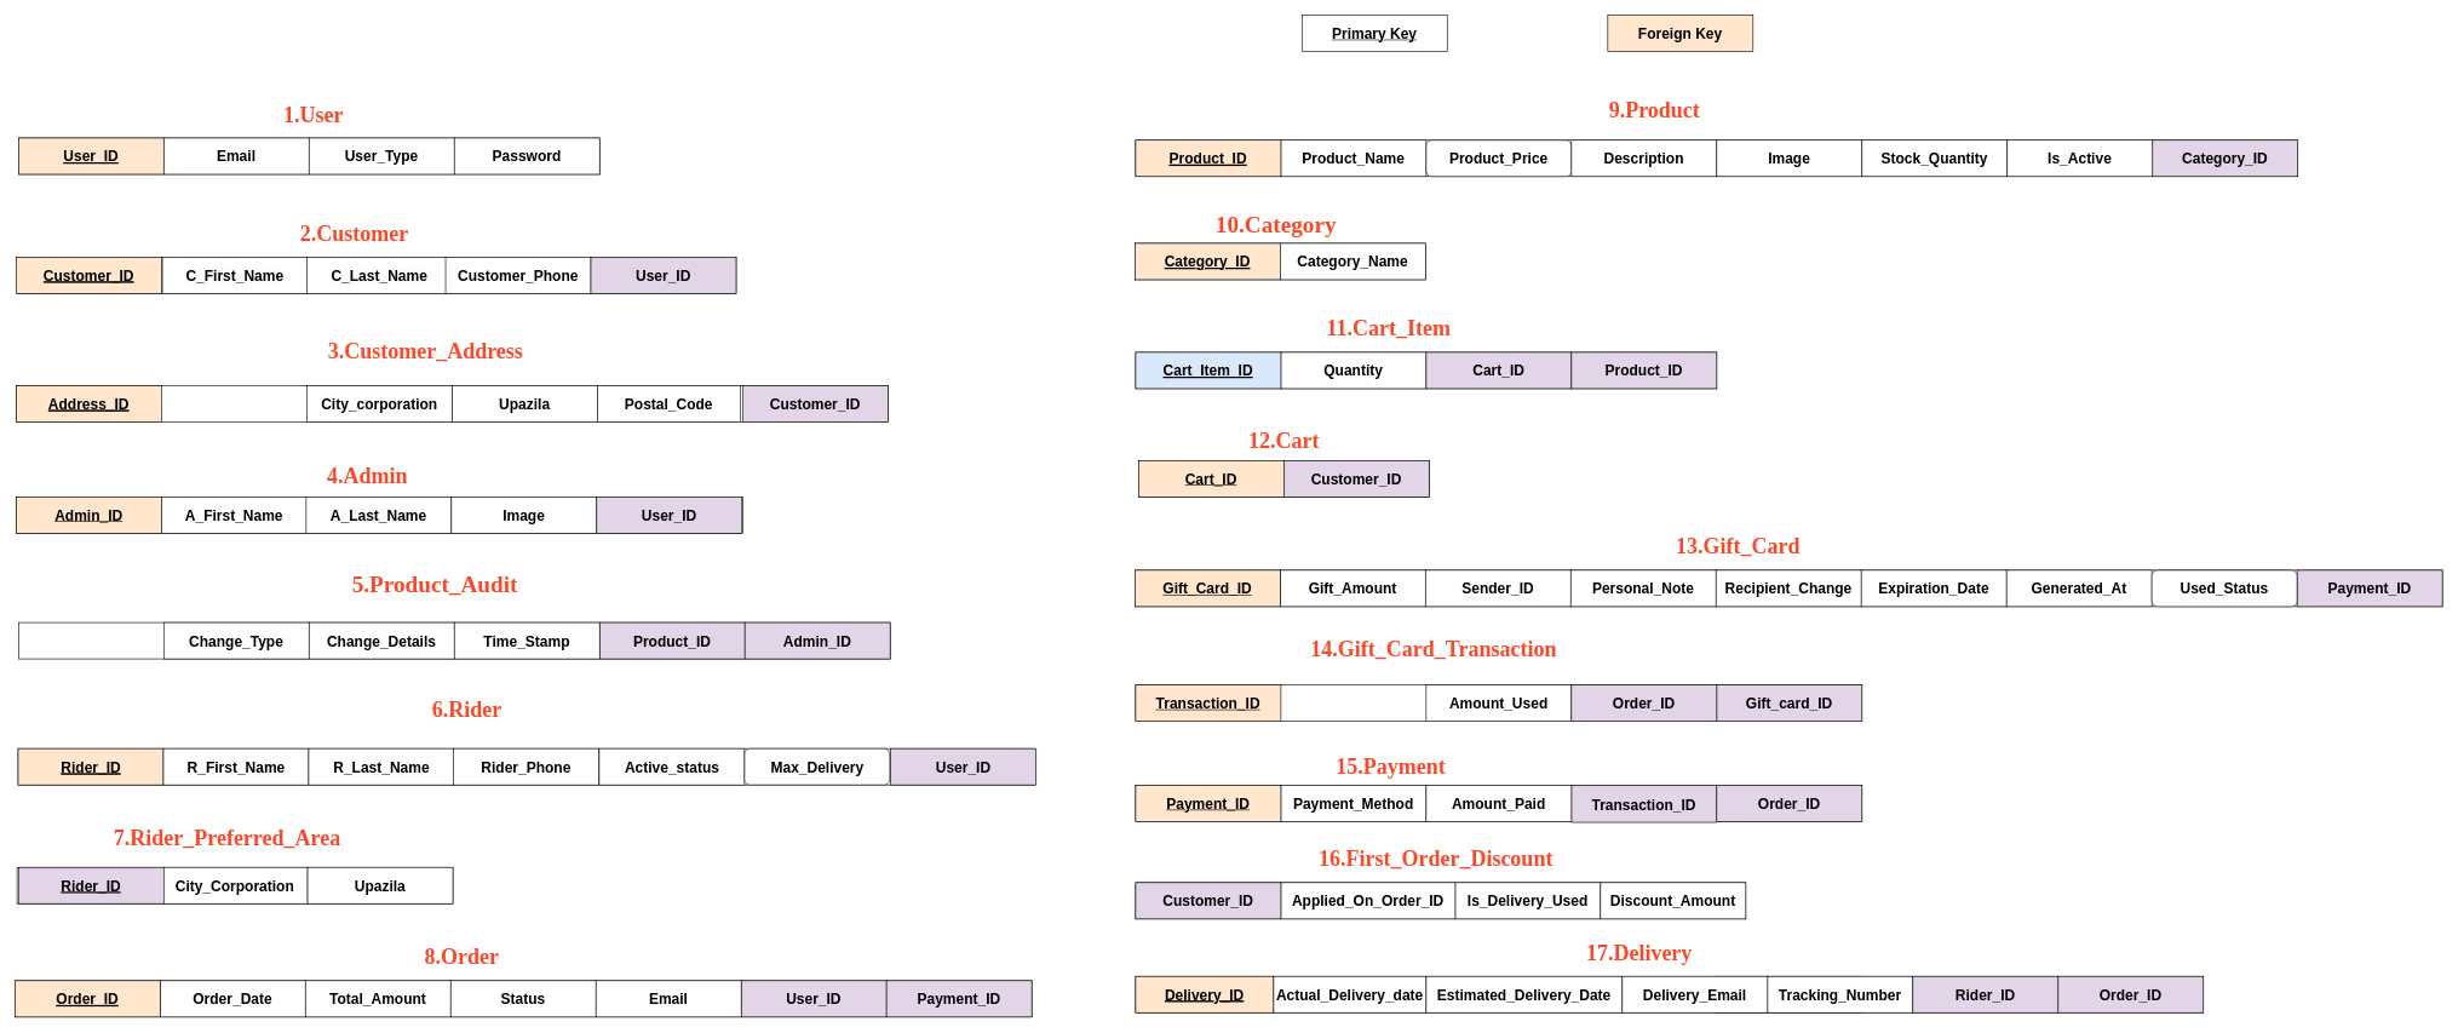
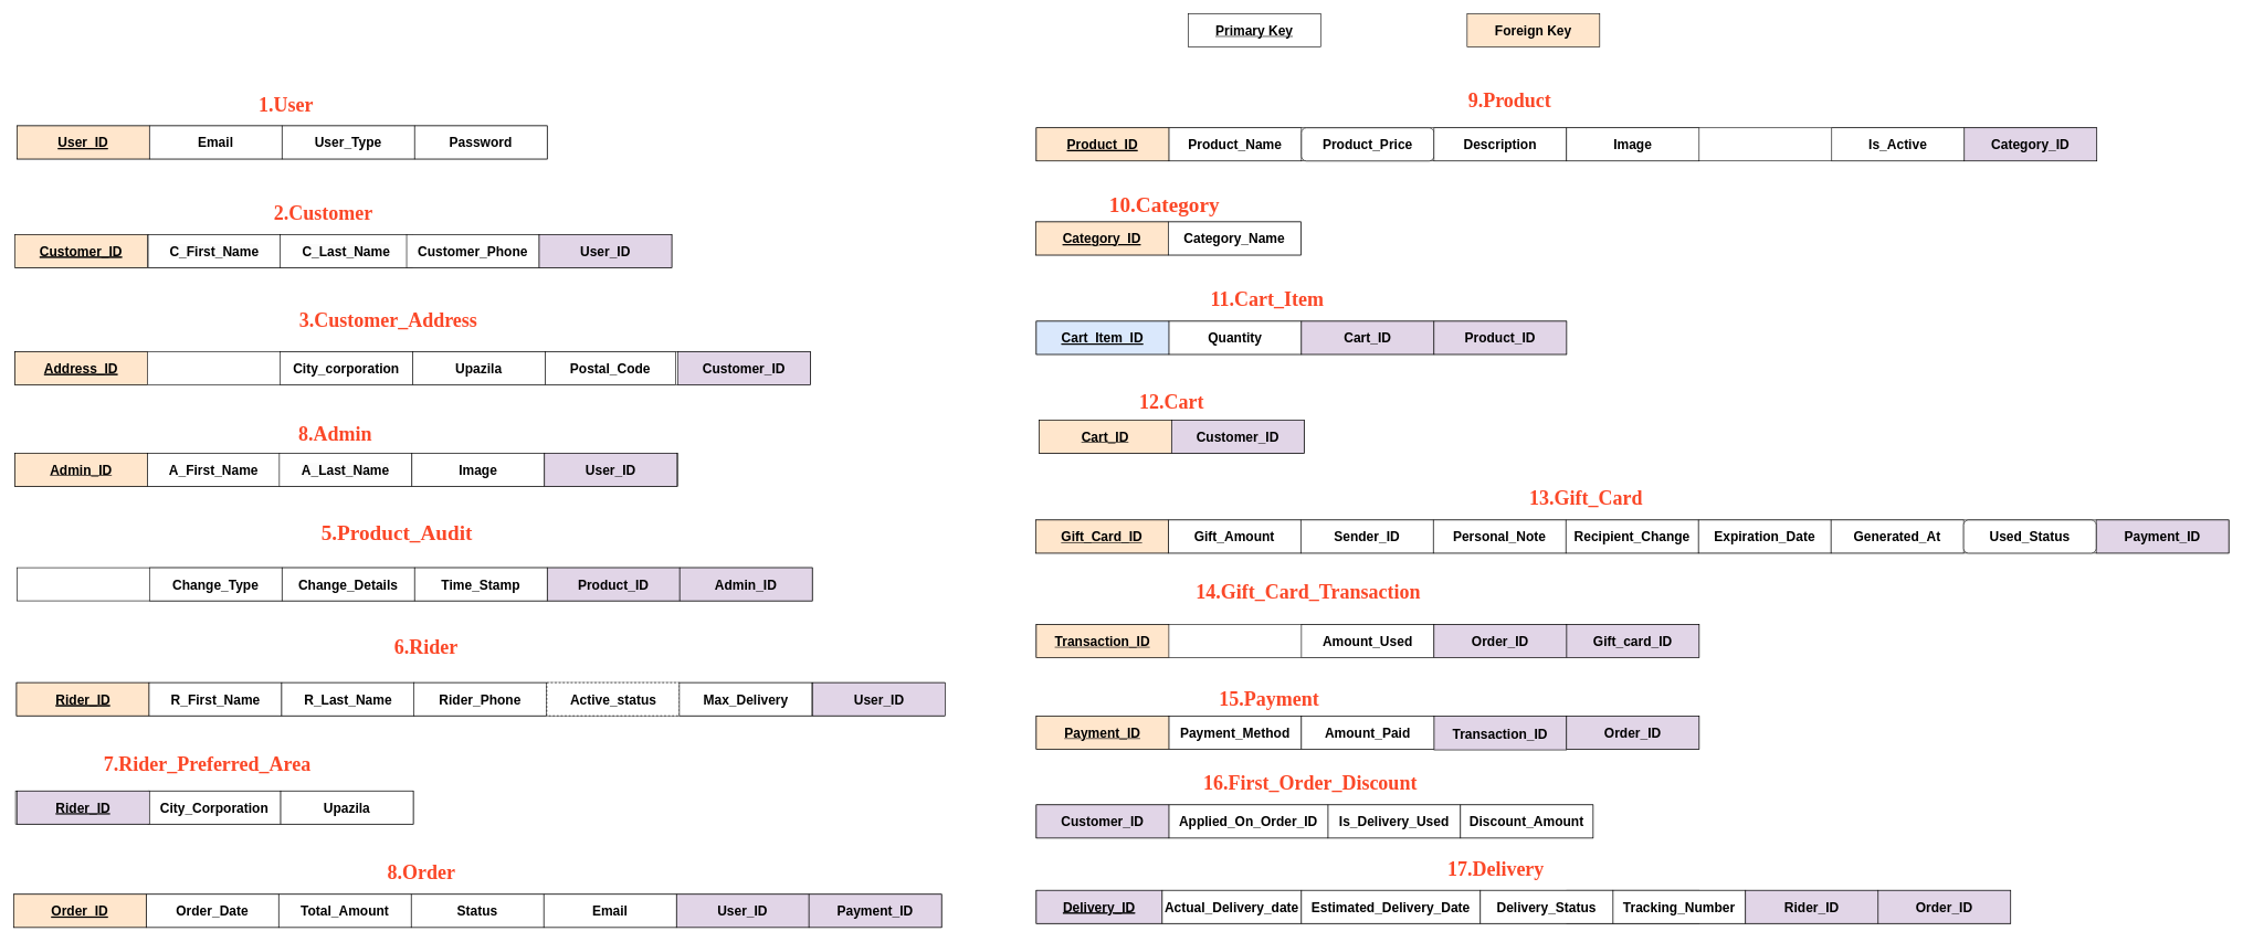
- <mxCell id="85" value="&lt;span style=&quot;font-size: 20px; font-weight: 700;&quot;&gt;Stock_Quantity&lt;/span&gt;" style="rounded=0;html=1;strokeColor=default;align=center;verticalAlign=middle;fontFamily=Helvetica;fontSize=12;fontColor=default;fontStyle=0;fillColor=default;whiteSpace=wrap;" parent="1" vertex="1"><mxGeometry x="2563" y="192" width="200" height="50" as="geometry" /></mxCell>
- <mxCell id="124" value="&lt;h1&gt;&lt;span style=&quot;font-family: gadugi; text-wrap-mode: wrap;&quot;&gt;4.Admin&lt;/span&gt;&lt;/h1&gt;" style="text;html=1;align=center;verticalAlign=middle;resizable=0;points=[];autosize=1;strokeColor=none;fillColor=none;fontFamily=Helvetica;fontSize=15;fontColor=#FB4828;fontStyle=1;labelBackgroundColor=none;" parent="1" vertex="1"><mxGeometry x="436" y="607" width="137" height="91" as="geometry" /></mxCell>
+ <mxCell id="124" value="&lt;h1&gt;&lt;span style=&quot;font-family: gadugi; text-wrap-mode: wrap;&quot;&gt;8.Admin&lt;/span&gt;&lt;/h1&gt;" style="text;html=1;align=center;verticalAlign=middle;resizable=0;points=[];autosize=1;strokeColor=none;fillColor=none;fontFamily=Helvetica;fontSize=15;fontColor=#FB4828;fontStyle=1;labelBackgroundColor=none;" parent="1" vertex="1"><mxGeometry x="436" y="607" width="137" height="91" as="geometry" /></mxCell>
- <mxCell id="29" value="&lt;span style=&quot;font-size: 20px; font-weight: 700;&quot;&gt;Active_status&lt;/span&gt;" style="rounded=0;html=1;strokeColor=default;align=center;verticalAlign=middle;fontFamily=Helvetica;fontSize=12;fontColor=default;fontStyle=0;fillColor=default;whiteSpace=wrap;" parent="1" vertex="1"><mxGeometry x="824.5" y="1029.5" width="200" height="50" as="geometry" /></mxCell>
+ <mxCell id="29" value="&lt;span style=&quot;font-size: 20px; font-weight: 700;&quot;&gt;Active_status&lt;/span&gt;" style="rounded=0;html=1;strokeColor=default;align=center;verticalAlign=middle;fontFamily=Helvetica;fontSize=12;fontColor=default;fontStyle=0;fillColor=default;whiteSpace=wrap;dashed=1;" parent="1" vertex="1"><mxGeometry x="824.5" y="1029.5" width="200" height="50" as="geometry" /></mxCell>
- <mxCell id="30" value="&lt;span style=&quot;font-size: 20px; font-weight: 700;&quot;&gt;Max_Delivery&lt;/span&gt;" style="html=1;strokeColor=default;align=center;verticalAlign=middle;fontFamily=Helvetica;fontSize=12;fontColor=default;fontStyle=0;fillColor=default;whiteSpace=wrap;rounded=1;" parent="1" vertex="1"><mxGeometry x="1024.5" y="1029.5" width="200" height="50" as="geometry" /></mxCell>
+ <mxCell id="30" value="&lt;span style=&quot;font-size: 20px; font-weight: 700;&quot;&gt;Max_Delivery&lt;/span&gt;" style="rounded=0;html=1;strokeColor=default;align=center;verticalAlign=middle;fontFamily=Helvetica;fontSize=12;fontColor=default;fontStyle=0;fillColor=default;whiteSpace=wrap;" parent="1" vertex="1"><mxGeometry x="1024.5" y="1029.5" width="200" height="50" as="geometry" /></mxCell>
- <mxCell id="53" value="&lt;u style=&quot;font-size: 20px; font-weight: 700;&quot;&gt;Delivery_ID&lt;/u&gt;" style="rounded=0;html=1;strokeColor=default;align=center;verticalAlign=middle;fontFamily=Helvetica;fontSize=12;fontStyle=4;fillColor=#ffe6cc;whiteSpace=wrap;" parent="1" vertex="1"><mxGeometry x="1563" y="1343" width="190" height="50" as="geometry" /></mxCell>
+ <mxCell id="53" value="&lt;u style=&quot;font-size: 20px; font-weight: 700;&quot;&gt;Delivery_ID&lt;/u&gt;" style="rounded=0;html=1;strokeColor=default;align=center;verticalAlign=middle;fontFamily=Helvetica;fontSize=12;fontStyle=4;fillColor=#e1d5e7;whiteSpace=wrap;" parent="1" vertex="1"><mxGeometry x="1563" y="1343" width="190" height="50" as="geometry" /></mxCell>
- <mxCell id="64" value="&lt;span style=&quot;font-size: 20px; font-weight: 700;&quot;&gt;Delivery_Email&lt;/span&gt;" style="rounded=0;html=1;strokeColor=default;align=center;verticalAlign=middle;fontFamily=Helvetica;fontSize=12;fontColor=default;fontStyle=0;fillColor=default;whiteSpace=wrap;" parent="1" vertex="1"><mxGeometry x="2233" y="1343" width="200" height="50" as="geometry" /></mxCell>
+ <mxCell id="64" value="&lt;span style=&quot;font-size: 20px; font-weight: 700;&quot;&gt;Delivery_Status&lt;/span&gt;" style="rounded=0;html=1;strokeColor=default;align=center;verticalAlign=middle;fontFamily=Helvetica;fontSize=12;fontColor=default;fontStyle=0;fillColor=default;whiteSpace=wrap;" parent="1" vertex="1"><mxGeometry x="2233" y="1343" width="200" height="50" as="geometry" /></mxCell>
